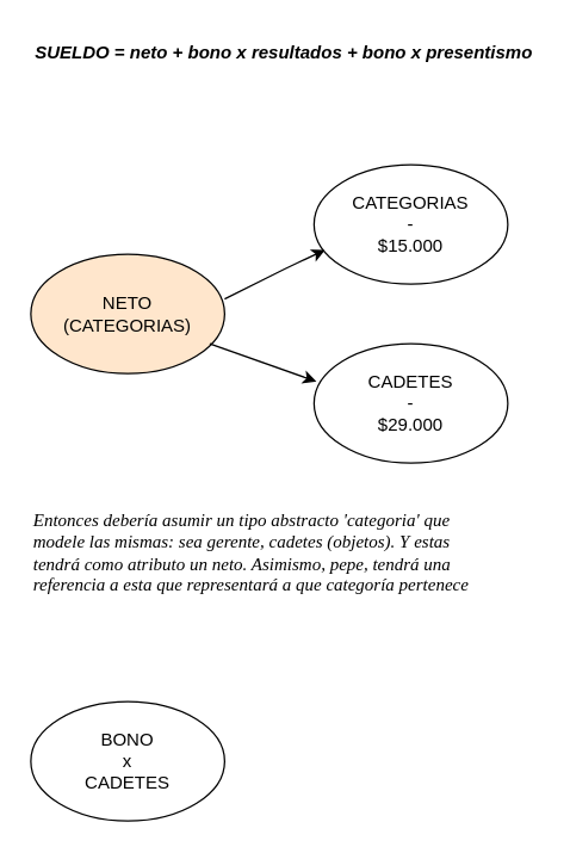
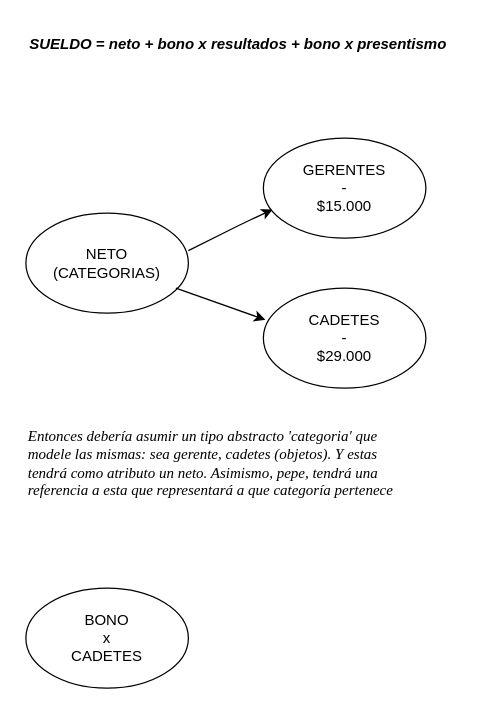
- <mxCell id="5" value="CATEGORIAS&lt;div&gt;-&lt;/div&gt;&lt;div&gt;$15.000&lt;/div&gt;" style="ellipse;whiteSpace=wrap;html=1;" parent="1" vertex="1"><mxGeometry x="210" y="110" width="130" height="80" as="geometry" /></mxCell>
+ <mxCell id="5" value="GERENTES&lt;div&gt;-&lt;/div&gt;&lt;div&gt;$15.000&lt;/div&gt;" style="ellipse;whiteSpace=wrap;html=1;" parent="1" vertex="1"><mxGeometry x="210" y="110" width="130" height="80" as="geometry" /></mxCell>
- <mxCell id="3" value="&lt;span&gt;&lt;font style=&quot;color: light-dark(rgb(0, 0, 0), rgb(255, 51, 51));&quot;&gt;NETO&lt;/font&gt;&lt;/span&gt;&lt;div style=&quot;scrollbar-color: rgb(75, 75, 75) rgb(27, 29, 30);&quot;&gt;&lt;font style=&quot;color: light-dark(rgb(0, 0, 0), rgb(255, 51, 51));&quot;&gt;(CATEGORIAS)&lt;/font&gt;&lt;/div&gt;" style="ellipse;whiteSpace=wrap;html=1;fillColor=#ffe6cc;" parent="1" vertex="1"><mxGeometry x="20" y="170" width="130" height="80" as="geometry" /></mxCell>
+ <mxCell id="3" value="&lt;span&gt;&lt;font style=&quot;color: light-dark(rgb(0, 0, 0), rgb(255, 51, 51));&quot;&gt;NETO&lt;/font&gt;&lt;/span&gt;&lt;div style=&quot;scrollbar-color: rgb(75, 75, 75) rgb(27, 29, 30);&quot;&gt;&lt;font style=&quot;color: light-dark(rgb(0, 0, 0), rgb(255, 51, 51));&quot;&gt;(CATEGORIAS)&lt;/font&gt;&lt;/div&gt;" style="ellipse;whiteSpace=wrap;html=1;" parent="1" vertex="1"><mxGeometry x="20" y="170" width="130" height="80" as="geometry" /></mxCell>
